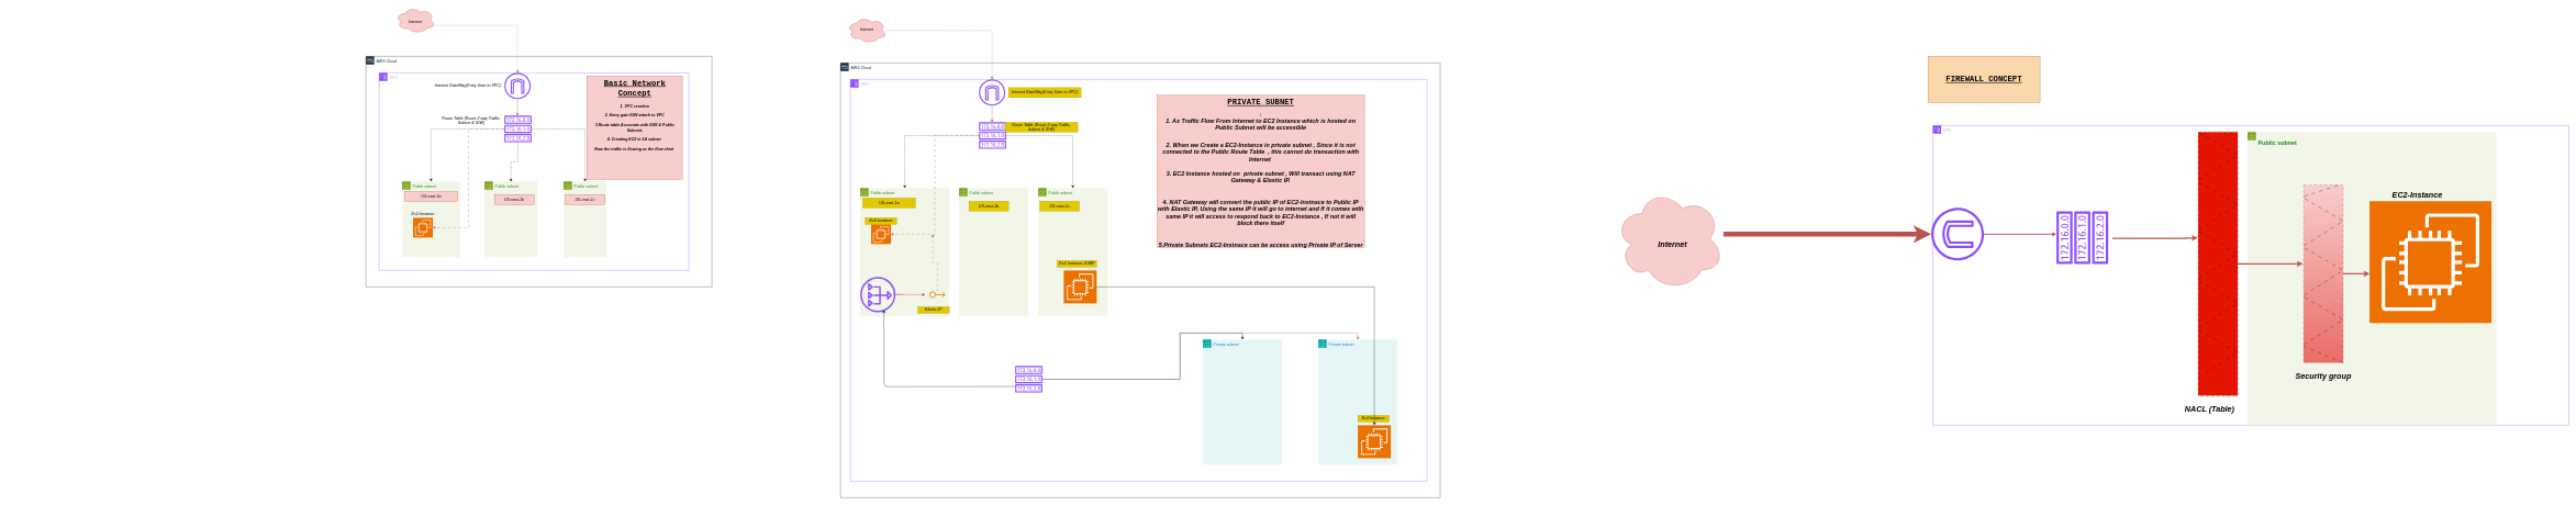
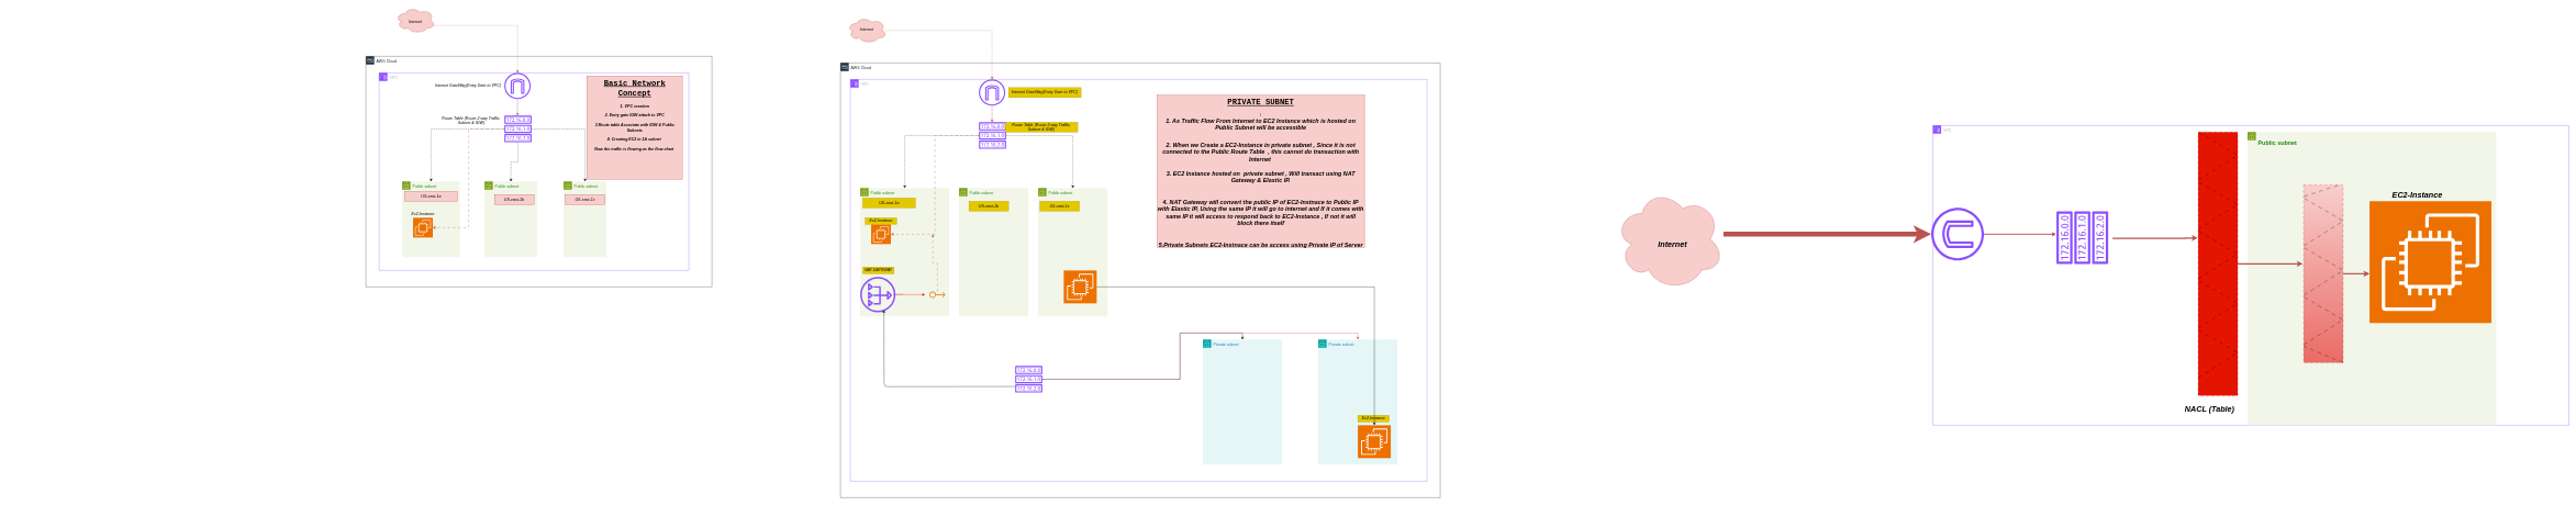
- <mxCell id="89" value="&lt;h1&gt;&lt;u&gt;&lt;font face=&quot;Courier New&quot;&gt;FIREWALL CONCEPT&lt;/font&gt;&lt;/u&gt;&lt;/h1&gt;" style="text;html=1;align=center;verticalAlign=middle;whiteSpace=wrap;rounded=0;fillColor=#fad7ac;strokeColor=#b46504;" parent="1" vertex="1"><mxGeometry x="5850" y="170" width="340" height="140" as="geometry" /></mxCell>
- <mxCell id="48" value="&lt;h4&gt;&lt;span style=&quot;font-weight: 400;&quot;&gt;&lt;i&gt;Ec2-Instance-JUMP&lt;/i&gt;&lt;/span&gt;&lt;/h4&gt;" style="text;html=1;align=center;verticalAlign=middle;whiteSpace=wrap;rounded=0;fontFamily=Helvetica;fontSize=12;fillColor=#e3c800;strokeColor=#B09500;fontColor=#000000;" parent="45" vertex="1"><mxGeometry x="57.5" y="220" width="120" height="20" as="geometry" /></mxCell>
+ <mxCell id="39" value="&lt;h4&gt;&lt;span style=&quot;font-weight: 400;&quot;&gt;&lt;i&gt;NAT-GATEWAY&lt;/i&gt;&lt;/span&gt;&lt;/h4&gt;" style="text;html=1;align=center;verticalAlign=middle;whiteSpace=wrap;rounded=0;fontFamily=Helvetica;fontSize=12;fillColor=#e3c800;strokeColor=#B09500;fontColor=#000000;" parent="32" vertex="1"><mxGeometry x="7.5" y="240" width="95" height="20" as="geometry" /></mxCell>
- <mxCell id="40" value="&lt;h4&gt;&lt;span style=&quot;font-weight: 400;&quot;&gt;&lt;i&gt;Elastic-IP&lt;/i&gt;&lt;/span&gt;&lt;/h4&gt;" style="text;html=1;align=center;verticalAlign=middle;whiteSpace=wrap;rounded=0;fontFamily=Helvetica;fontSize=12;fillColor=#e3c800;strokeColor=#B09500;fontColor=#000000;" parent="32" vertex="1"><mxGeometry x="175" y="360.25" width="95" height="20" as="geometry" /></mxCell>
- <mxCell id="79" value="&lt;h1&gt;&lt;i style=&quot;&quot;&gt;&lt;font style=&quot;&quot; face=&quot;Helvetica&quot;&gt;Security group&lt;/font&gt;&lt;/i&gt;&lt;/h1&gt;" style="text;html=1;align=center;verticalAlign=middle;whiteSpace=wrap;rounded=0;fontFamily=Helvetica;fontSize=12;" parent="69" vertex="1"><mxGeometry x="105" y="710" width="250" height="60" as="geometry" /></mxCell>
